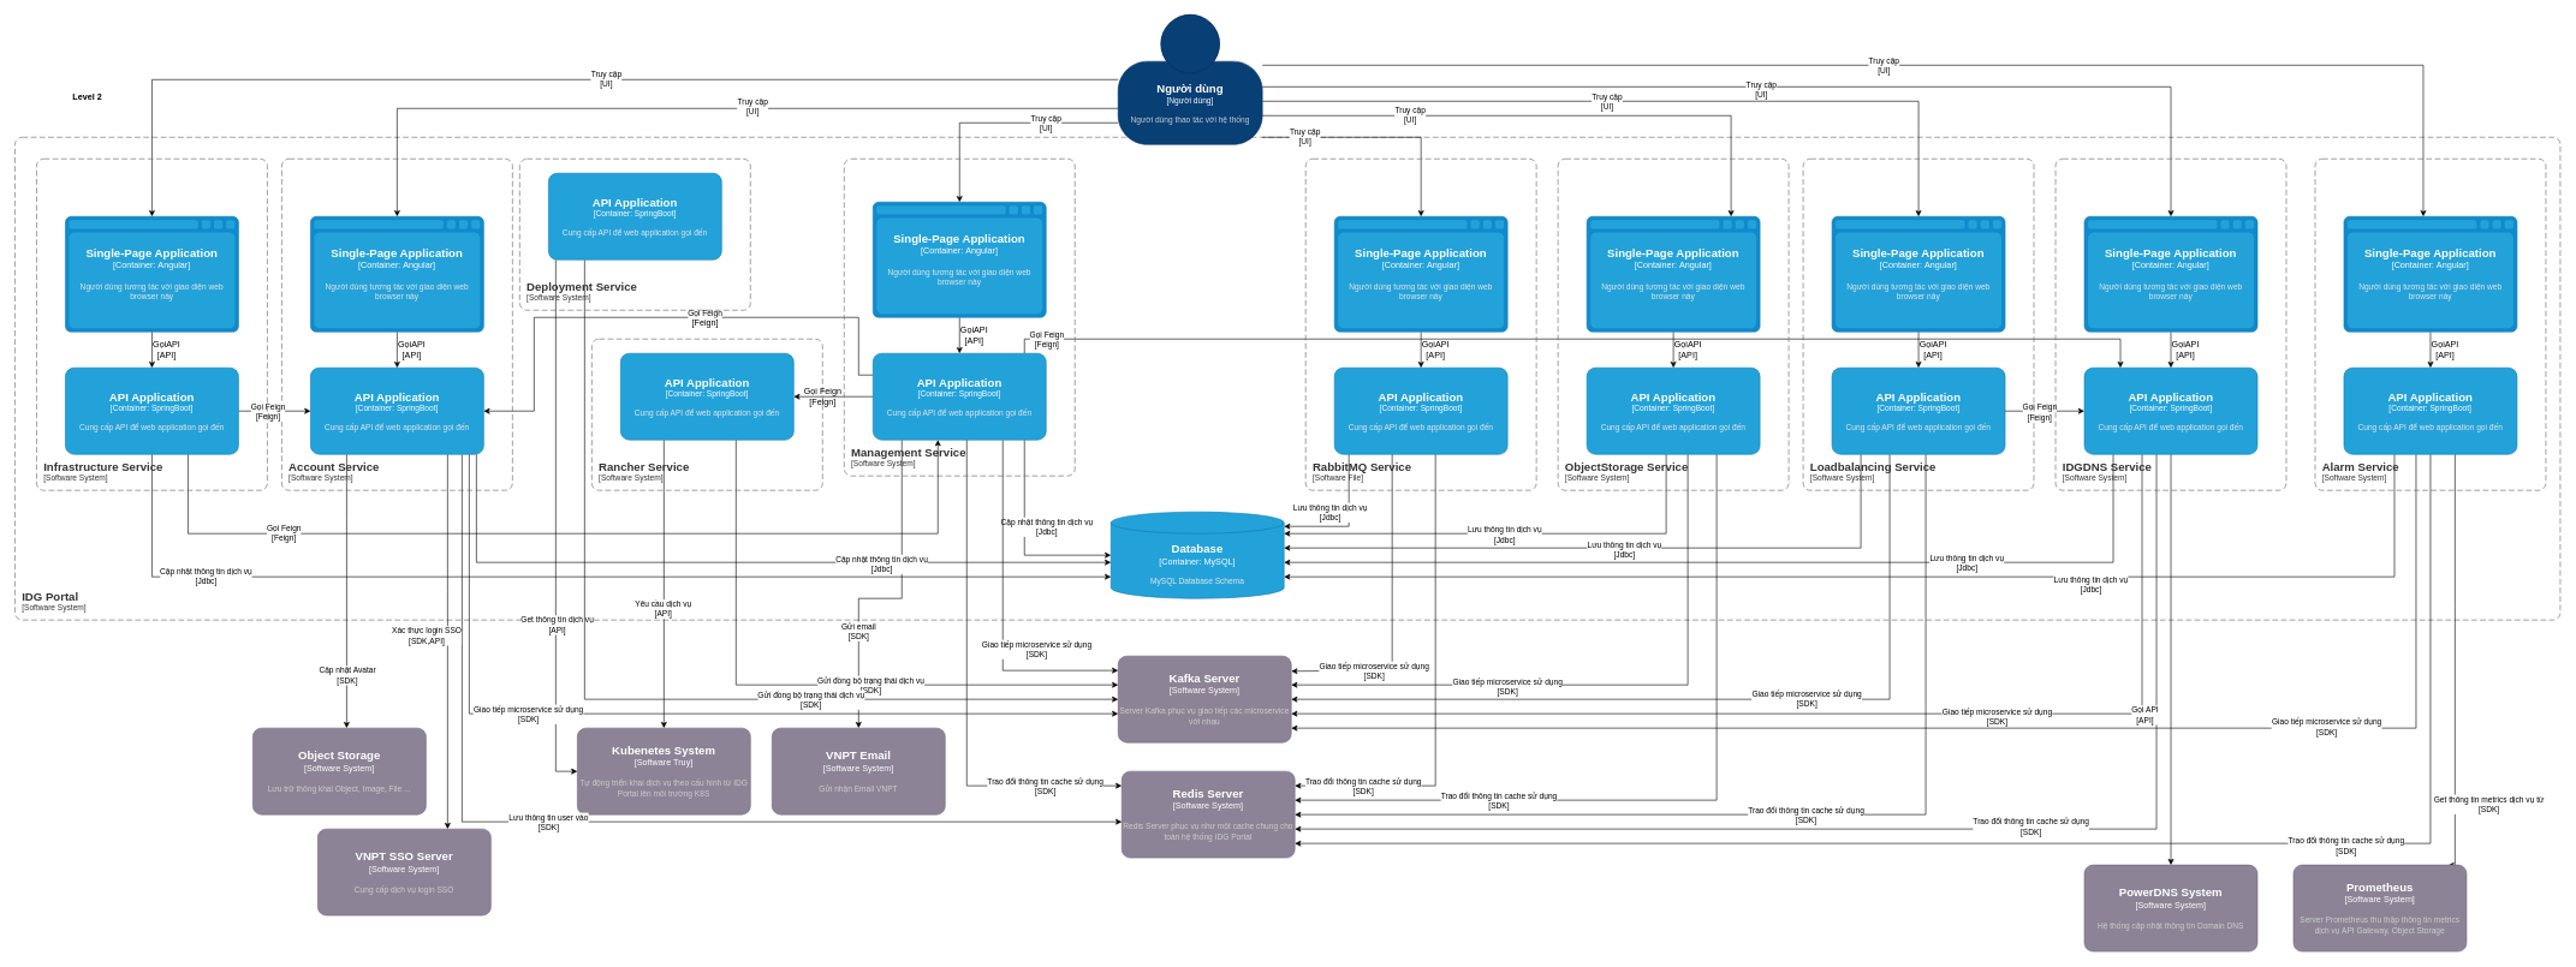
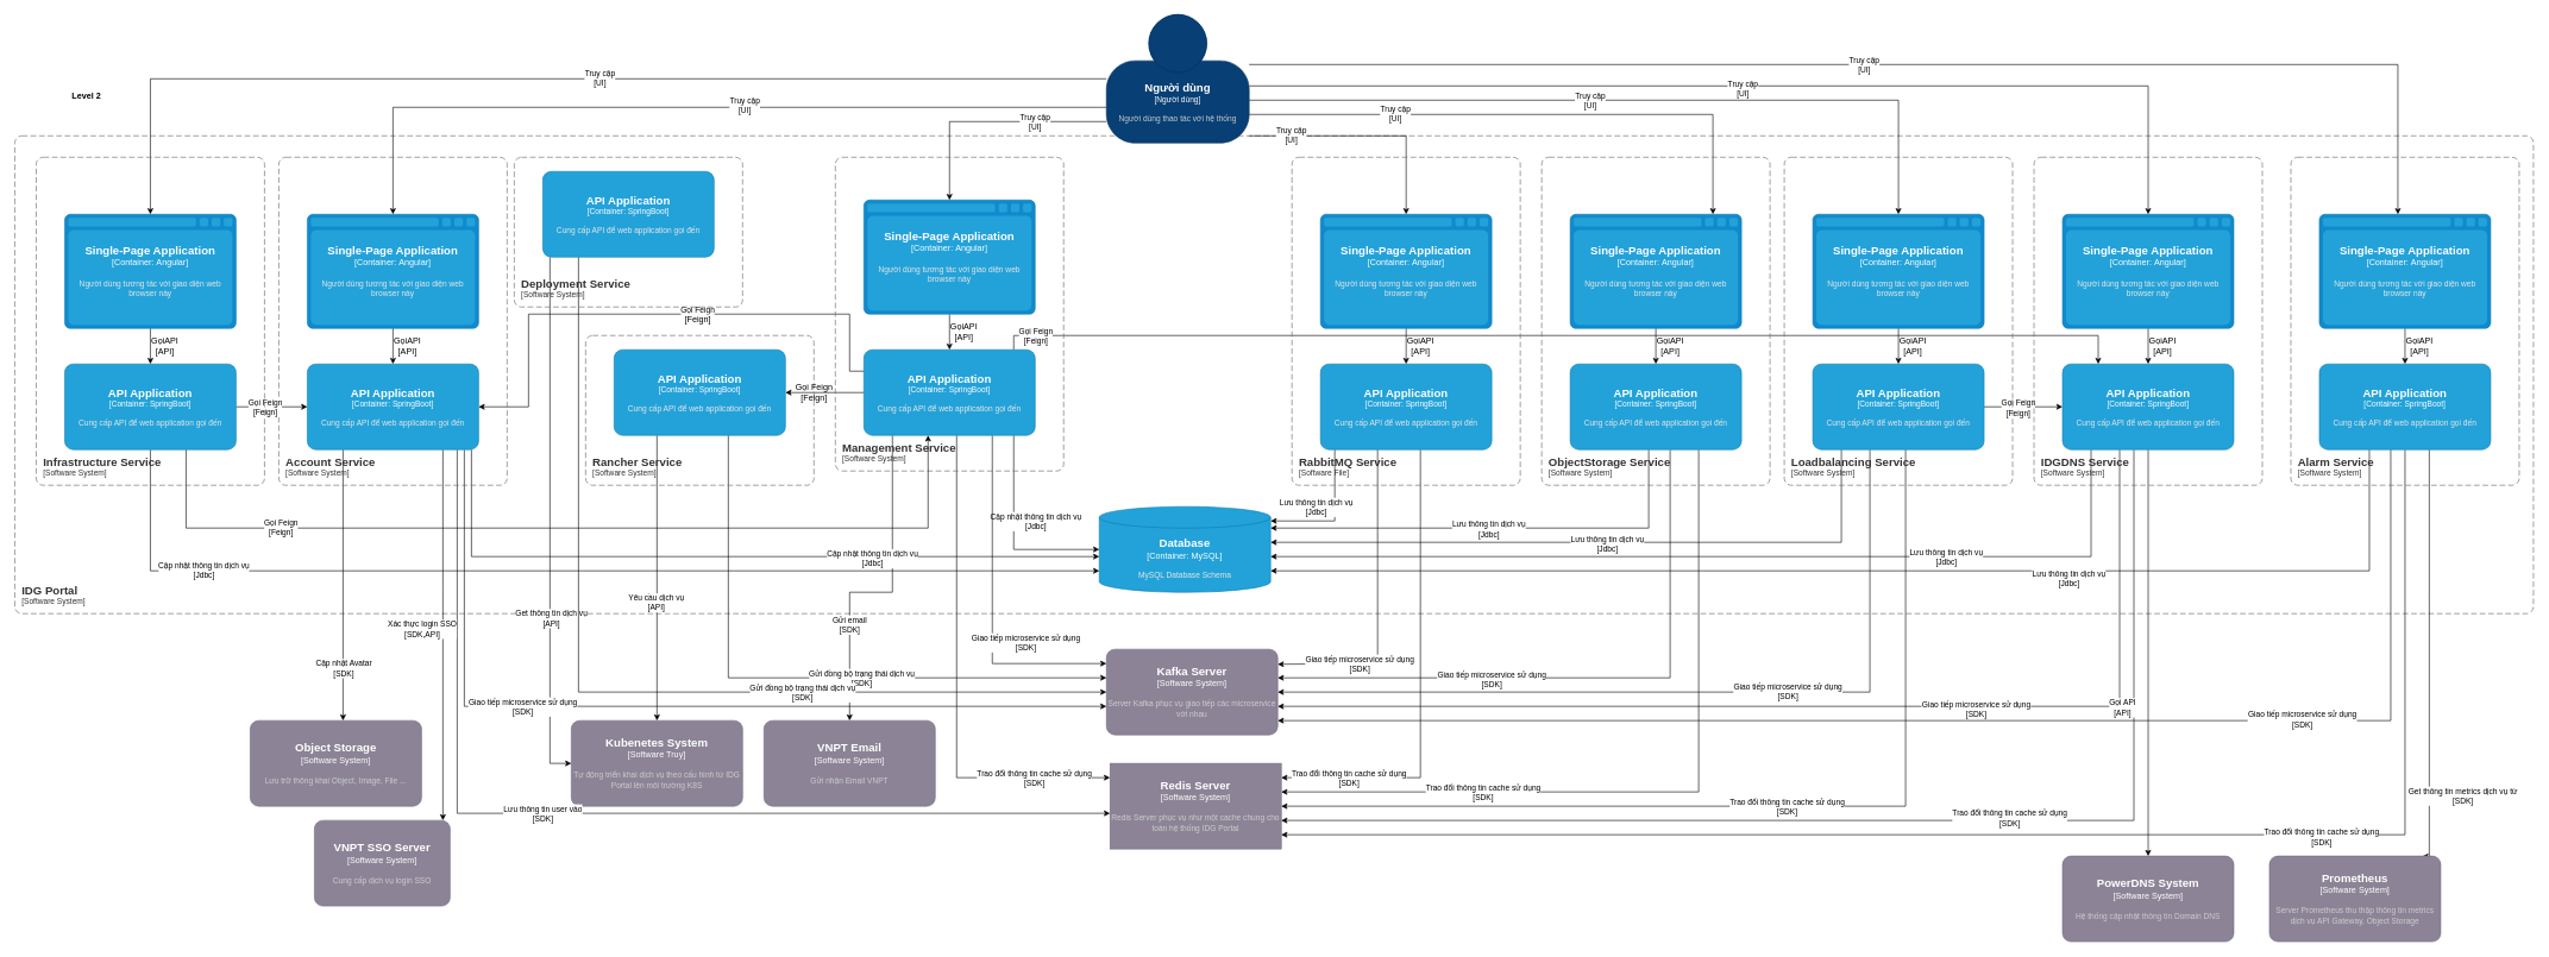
- <mxCell id="52" value="&lt;font style=&quot;font-size: 16px&quot;&gt;&lt;b&gt;Redis Server&lt;/b&gt;&lt;/font&gt;&lt;div&gt;[Software System]&lt;/div&gt;&lt;br&gt;&lt;div&gt;&lt;font style=&quot;font-size: 11px&quot;&gt;&lt;font color=&quot;#cccccc&quot;&gt;Redis Server phục vụ như một cache chung cho toàn hệ thống IDG Portal&lt;/font&gt;&lt;/div&gt;" style="rounded=1;whiteSpace=wrap;html=1;labelBackgroundColor=none;fillColor=#8C8496;fontColor=#ffffff;align=center;arcSize=10;strokeColor=#736782;metaEdit=1;resizable=0;points=[[0.25,0,0],[0.5,0,0],[0.75,0,0],[1,0.25,0],[1,0.5,0],[1,0.75,0],[0.75,1,0],[0.5,1,0],[0.25,1,0],[0,0.75,0],[0,0.5,0],[0,0.25,0]];" parent="1" vertex="1"><mxGeometry x="1555" y="1070" width="240" height="120" as="geometry" /></mxCell>
+ <mxCell id="52" value="&lt;font style=&quot;font-size: 16px&quot;&gt;&lt;b&gt;Redis Server&lt;/b&gt;&lt;/font&gt;&lt;div&gt;[Software System]&lt;/div&gt;&lt;br&gt;&lt;div&gt;&lt;font style=&quot;font-size: 11px&quot;&gt;&lt;font color=&quot;#cccccc&quot;&gt;Redis Server phục vụ như một cache chung cho toàn hệ thống IDG Portal&lt;/font&gt;&lt;/div&gt;" style="whiteSpace=wrap;html=1;labelBackgroundColor=none;fillColor=#8C8496;fontColor=#ffffff;align=center;arcSize=10;strokeColor=#736782;metaEdit=1;resizable=0;points=[[0.25,0,0],[0.5,0,0],[0.75,0,0],[1,0.25,0],[1,0.5,0],[1,0.75,0],[0.75,1,0],[0.5,1,0],[0.25,1,0],[0,0.75,0],[0,0.5,0],[0,0.25,0]];rounded=0;" parent="1" vertex="1"><mxGeometry x="1555" y="1070" width="240" height="120" as="geometry" /></mxCell>
- <mxCell id="136" value="&lt;font style=&quot;font-size: 16px&quot;&gt;&lt;b&gt;VNPT SSO Server&lt;/b&gt;&lt;/font&gt;&lt;div&gt;[Software System]&lt;/div&gt;&lt;br&gt;&lt;div&gt;&lt;font style=&quot;font-size: 11px&quot;&gt;&lt;font color=&quot;#cccccc&quot;&gt;Cung cấp dịch vụ login SSO&lt;/font&gt;&lt;/div&gt;" style="rounded=1;whiteSpace=wrap;html=1;labelBackgroundColor=none;fillColor=#8C8496;fontColor=#ffffff;align=center;arcSize=10;strokeColor=#736782;metaEdit=1;resizable=0;points=[[0.25,0,0],[0.5,0,0],[0.75,0,0],[1,0.25,0],[1,0.5,0],[1,0.75,0],[0.75,1,0],[0.5,1,0],[0.25,1,0],[0,0.75,0],[0,0.5,0],[0,0.25,0]];" parent="1" vertex="1"><mxGeometry x="440" y="1150" width="240" height="120" as="geometry" /></mxCell>
+ <mxCell id="136" value="&lt;font style=&quot;font-size: 16px&quot;&gt;&lt;b&gt;VNPT SSO Server&lt;/b&gt;&lt;/font&gt;&lt;div&gt;[Software System]&lt;/div&gt;&lt;br&gt;&lt;div&gt;&lt;font style=&quot;font-size: 11px&quot;&gt;&lt;font color=&quot;#cccccc&quot;&gt;Cung cấp dịch vụ login SSO&lt;/font&gt;&lt;/div&gt;" style="rounded=1;whiteSpace=wrap;html=1;labelBackgroundColor=none;fillColor=#8C8496;fontColor=#ffffff;align=center;arcSize=10;strokeColor=#736782;metaEdit=1;resizable=0;points=[[0.25,0,0],[0.5,0,0],[0.75,0,0],[1,0.25,0],[1,0.5,0],[1,0.75,0],[0.75,1,0],[0.5,1,0],[0.25,1,0],[0,0.75,0],[0,0.5,0],[0,0.25,0]];" parent="1" vertex="1"><mxGeometry x="440" y="1150" width="190" height="120" as="geometry" /></mxCell>
